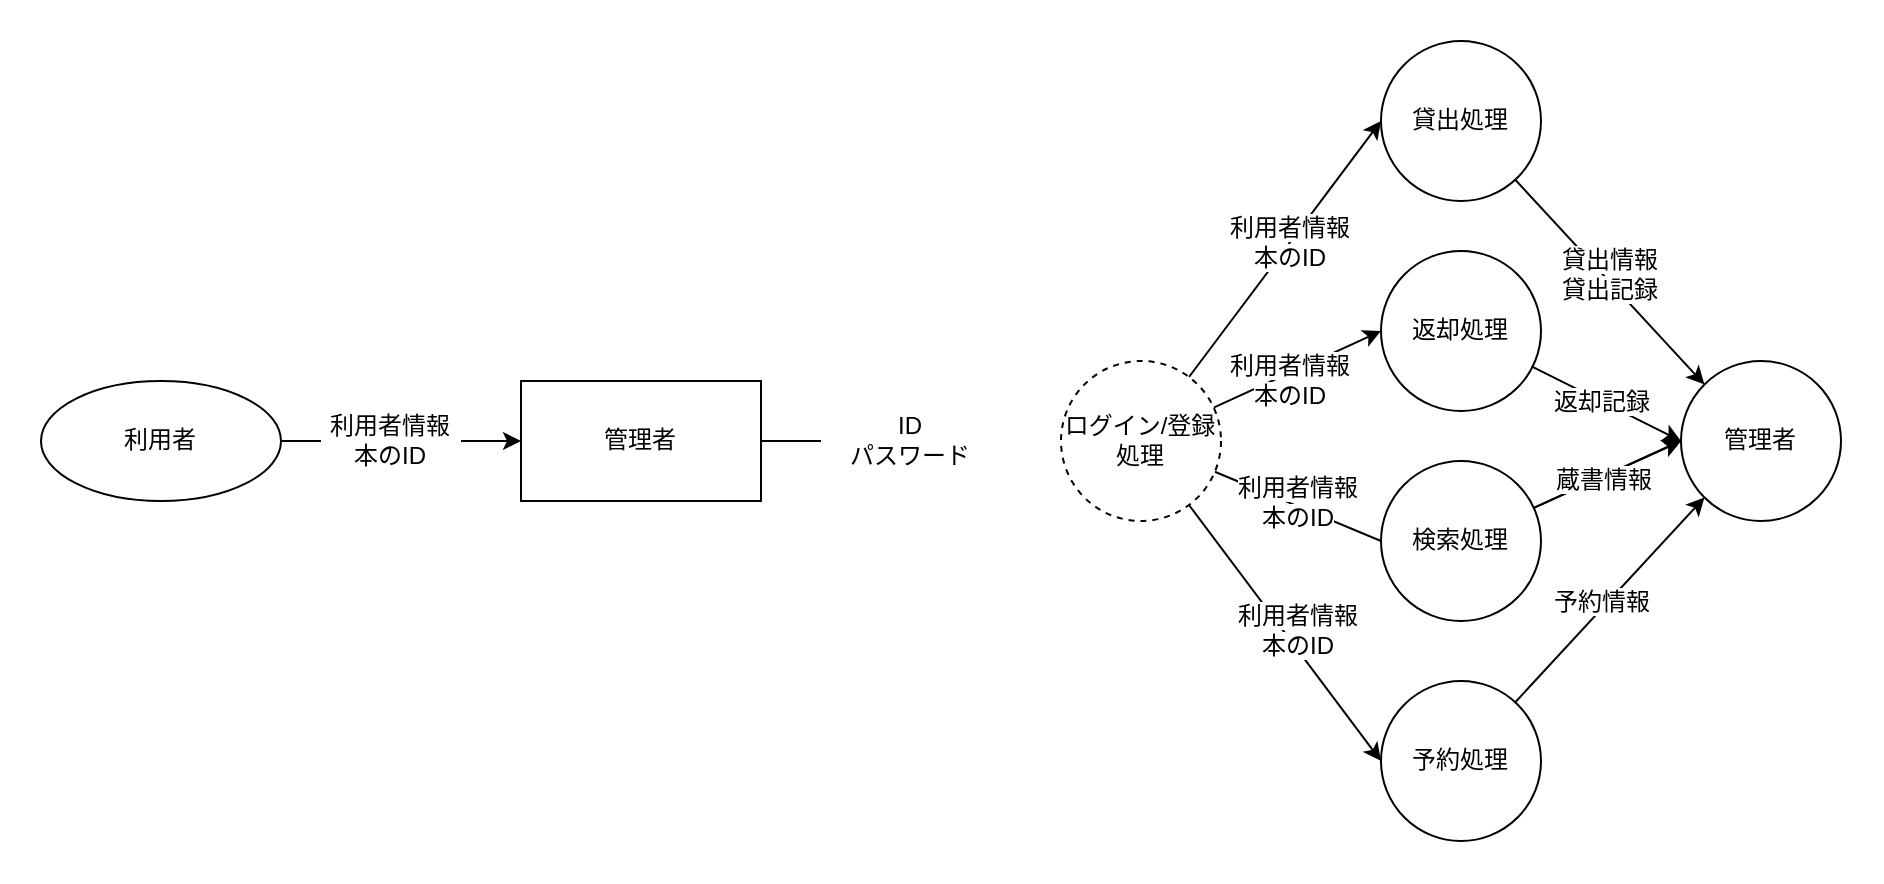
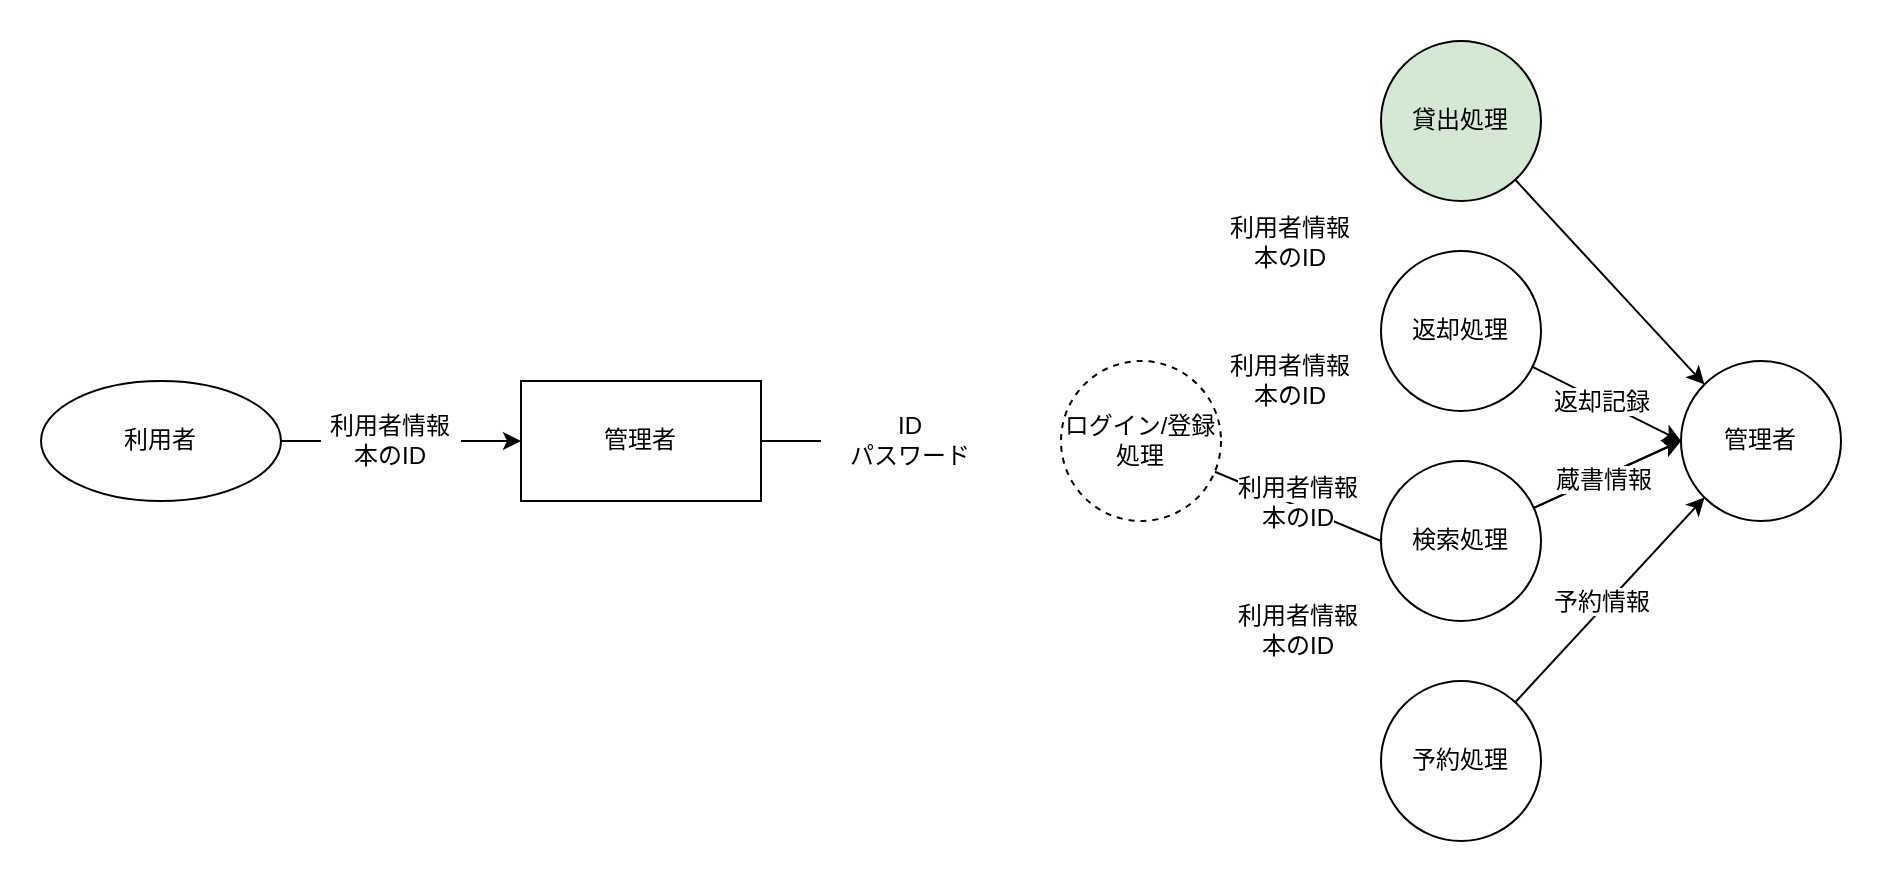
- <mxCell id="6" value="貸出処理" style="ellipse;whiteSpace=wrap;html=1;aspect=fixed;labelBackgroundColor=none;fontColor=#000000;fillColor=#FFFFFF;strokeColor=#000000;" vertex="1" parent="1"><mxGeometry x="690" y="20" width="80" height="80" as="geometry" /></mxCell>
+ <mxCell id="6" value="貸出処理" style="ellipse;whiteSpace=wrap;html=1;aspect=fixed;labelBackgroundColor=none;fontColor=#000000;fillColor=#d5e8d4;strokeColor=#000000;" vertex="1" parent="1"><mxGeometry x="690" y="20" width="80" height="80" as="geometry" /></mxCell>
- <mxCell id="28" value="&lt;font color=&quot;#000000&quot;&gt;&lt;span style=&quot;background-color: rgb(255, 255, 255);&quot;&gt;貸出情報&lt;br&gt;貸出記録&lt;/span&gt;&lt;br&gt;&lt;/font&gt;" style="text;html=1;strokeColor=none;fillColor=none;align=center;verticalAlign=middle;whiteSpace=wrap;rounded=0;labelBackgroundColor=none;fontColor=#FFFFFF;" vertex="1" parent="1"><mxGeometry x="770" y="122" width="70" height="30" as="geometry" /></mxCell>
- <mxCell id="14" style="edgeStyle=none;html=1;entryX=0;entryY=0.5;entryDx=0;entryDy=0;labelBackgroundColor=none;strokeColor=#000000;fontColor=#000000;" edge="1" parent="1" source="18" target="6"><mxGeometry relative="1" as="geometry" /></mxCell>
- <mxCell id="15" style="edgeStyle=none;html=1;entryX=0;entryY=0.5;entryDx=0;entryDy=0;labelBackgroundColor=none;strokeColor=#000000;fontColor=#000000;" edge="1" parent="1" source="18" target="8"><mxGeometry relative="1" as="geometry" /></mxCell>
- <mxCell id="17" style="edgeStyle=none;html=1;entryX=0;entryY=0.5;entryDx=0;entryDy=0;labelBackgroundColor=none;strokeColor=#000000;fontColor=#000000;" edge="1" parent="1" source="18" target="13"><mxGeometry relative="1" as="geometry" /></mxCell>
